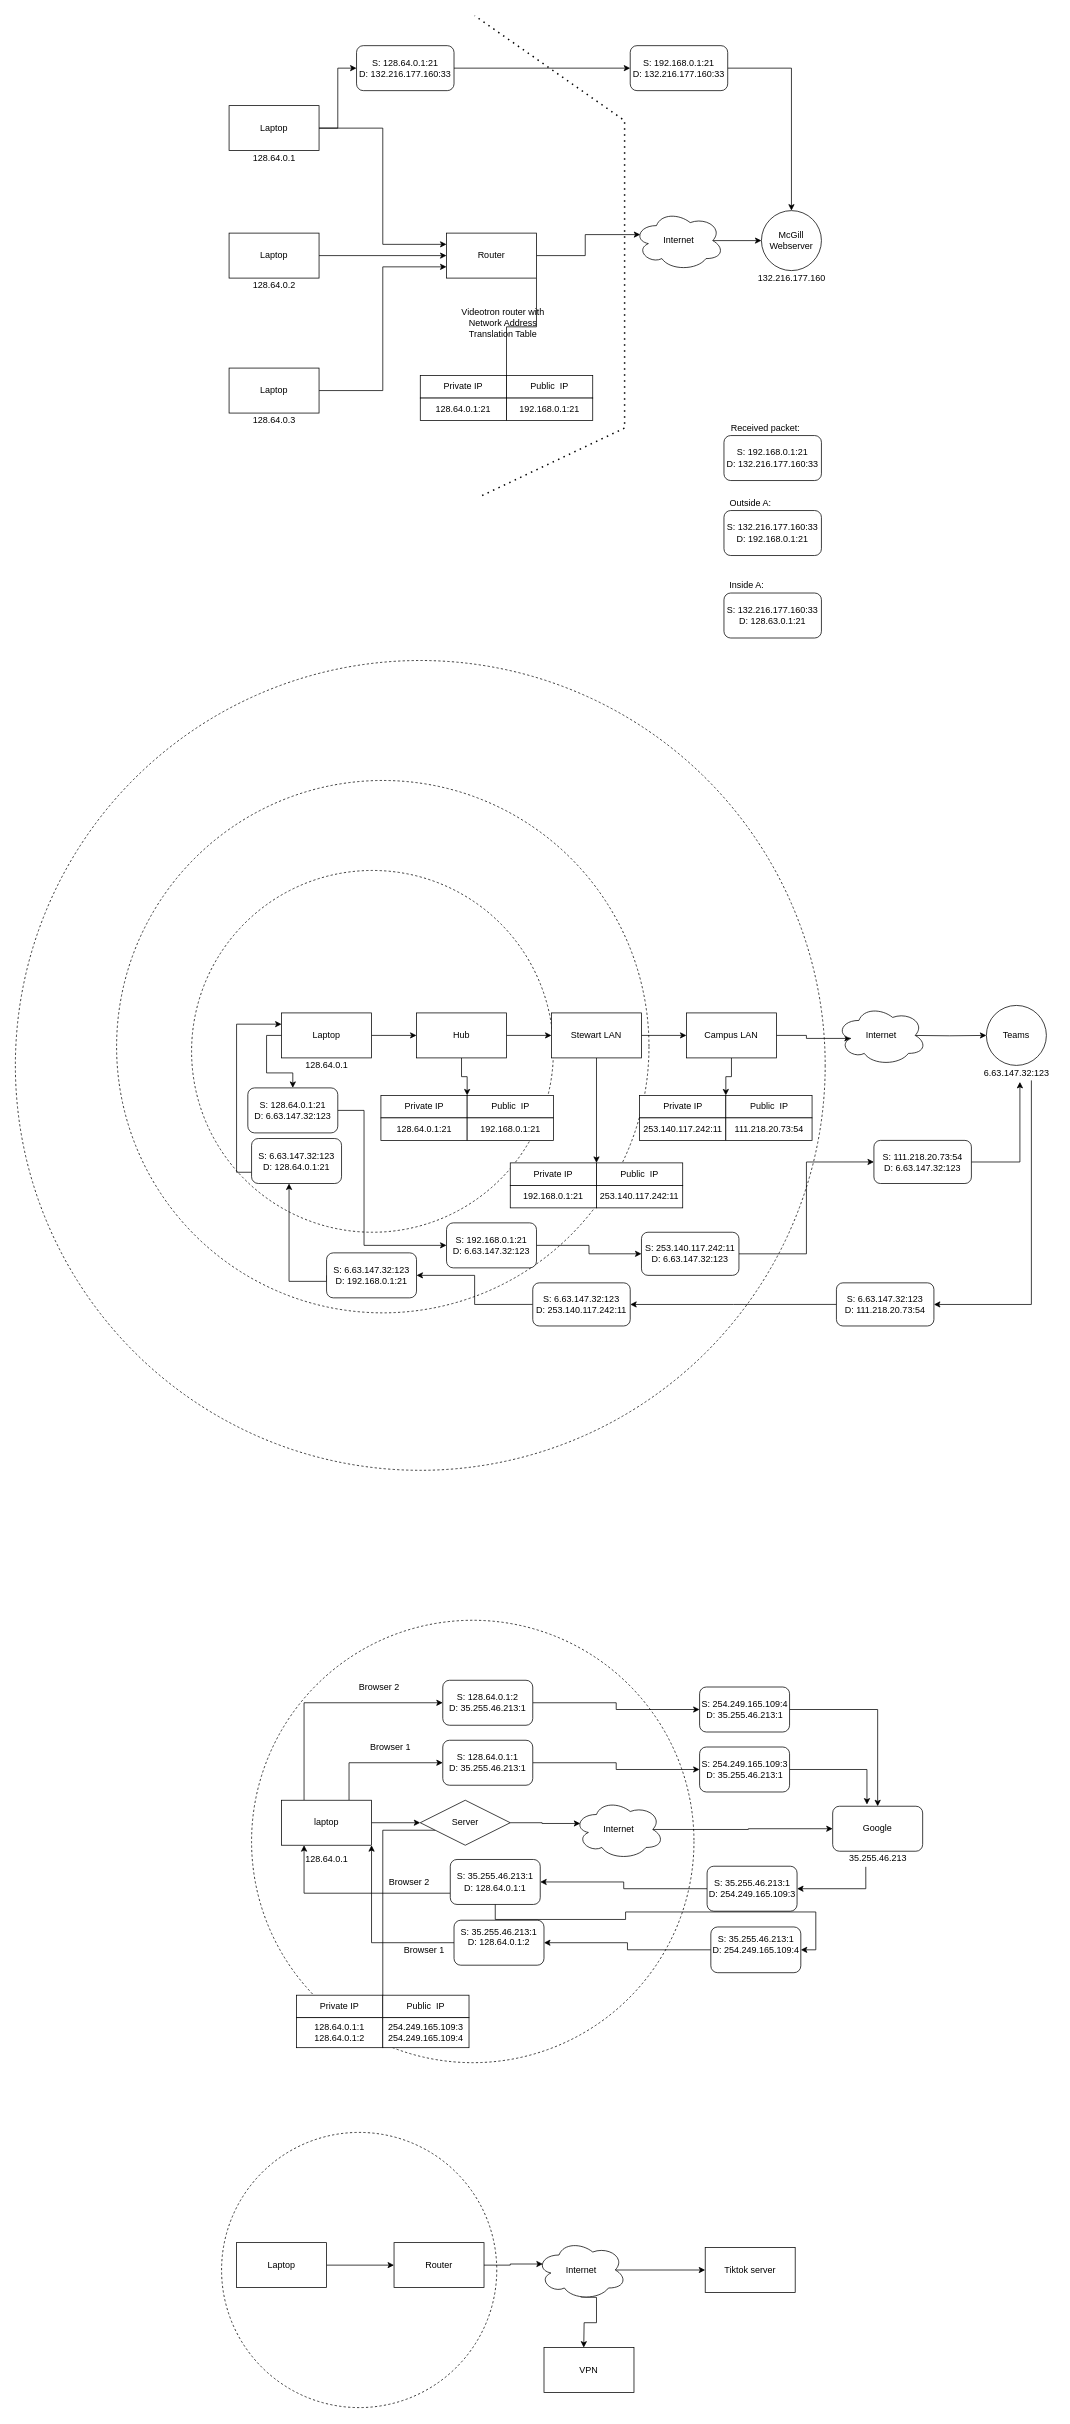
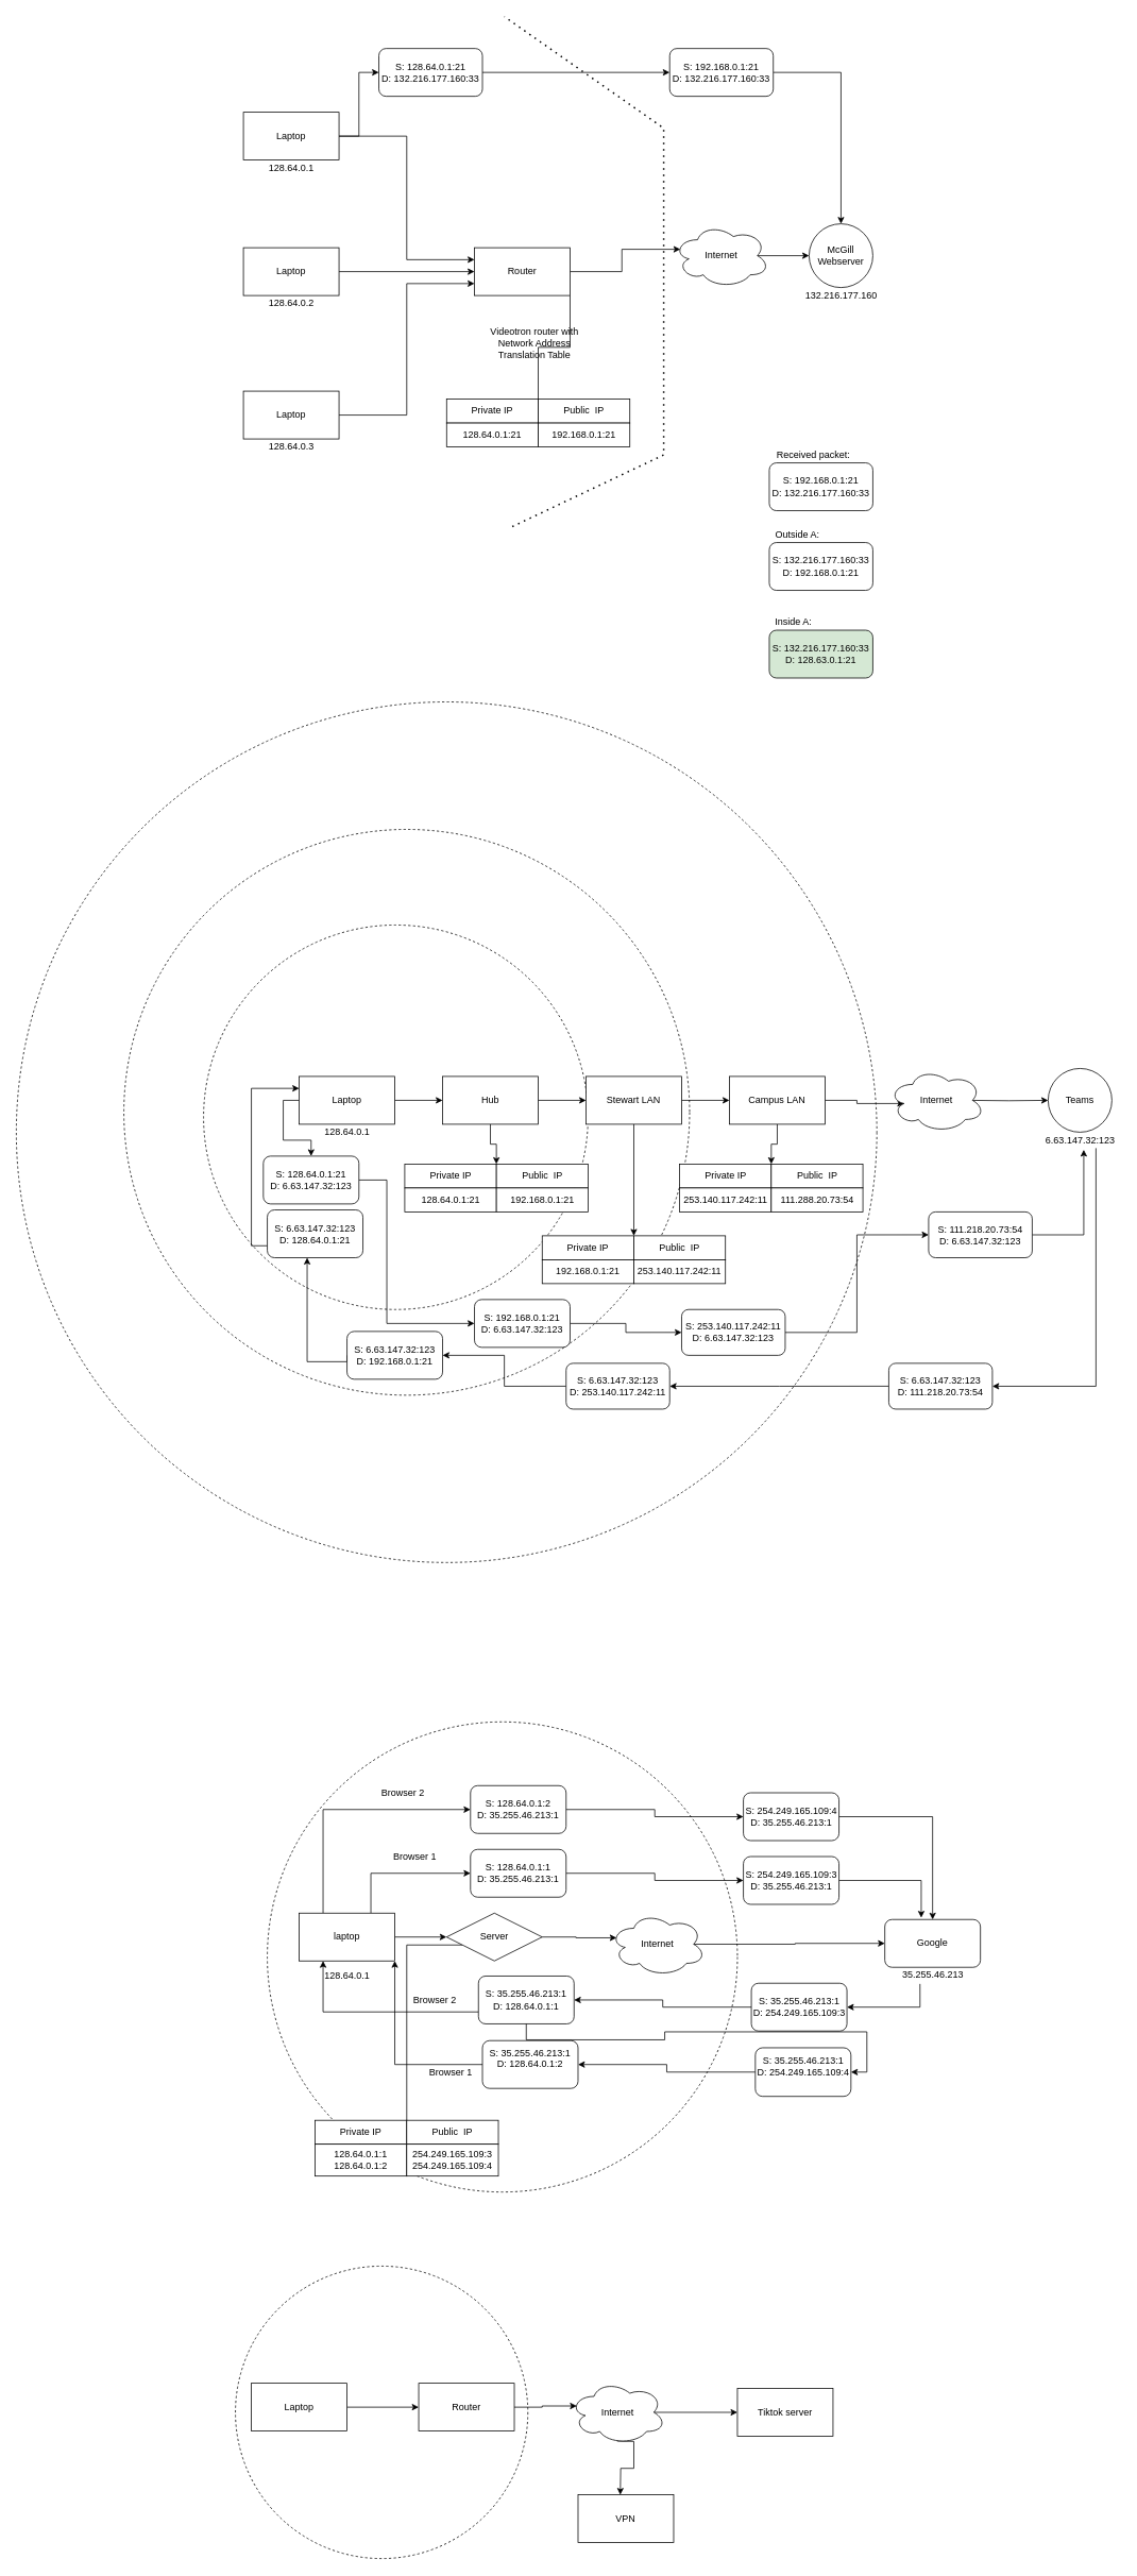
- <mxCell id="38" value="S: 132.216.177.160:33&lt;br&gt;D: 128.63.0.1:21" style="rounded=1;whiteSpace=wrap;html=1;" vertex="1" parent="1"><mxGeometry x="965" y="790" width="130" height="60" as="geometry" /></mxCell>
+ <mxCell id="38" value="S: 132.216.177.160:33&lt;br&gt;D: 128.63.0.1:21" style="rounded=1;whiteSpace=wrap;html=1;fillColor=#d5e8d4;" vertex="1" parent="1"><mxGeometry x="965" y="790" width="130" height="60" as="geometry" /></mxCell>
- <mxCell id="67" value="111.218.20.73:54" style="rounded=0;whiteSpace=wrap;html=1;" vertex="1" parent="1"><mxGeometry x="967.5" y="1490" width="115" height="30" as="geometry" /></mxCell>
+ <mxCell id="67" value="111.288.20.73:54" style="rounded=0;whiteSpace=wrap;html=1;" vertex="1" parent="1"><mxGeometry x="967.5" y="1490" width="115" height="30" as="geometry" /></mxCell>
- <mxCell id="131" value="Tiktok server" style="rounded=0;whiteSpace=wrap;html=1;fillColor=default;gradientColor=none;" vertex="1" parent="1"><mxGeometry x="940" y="2996.5" width="120" height="60" as="geometry" /></mxCell>
+ <mxCell id="131" value="Tiktok server" style="rounded=0;whiteSpace=wrap;html=1;fillColor=default;gradientColor=none;" vertex="1" parent="1"><mxGeometry x="925" y="2996.5" width="120" height="60" as="geometry" /></mxCell>
